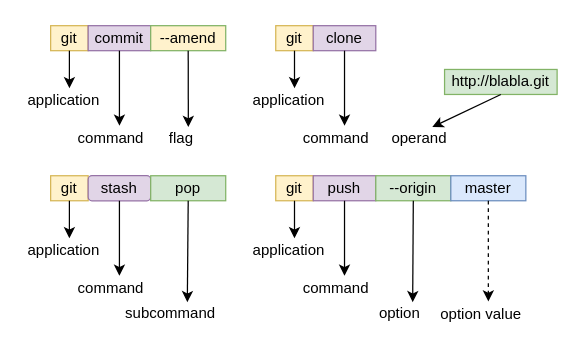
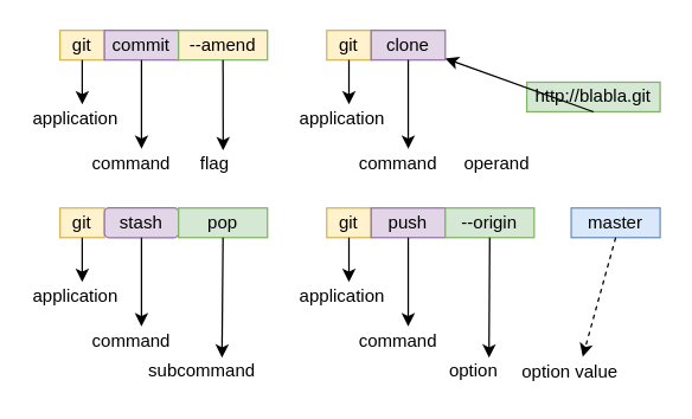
- <mxCell id="19" value="" style="endArrow=classic;html=1;strokeColor=#000000;exitX=0.5;exitY=1;exitDx=0;exitDy=0;entryX=0.57;entryY=0.055;entryDx=0;entryDy=0;entryPerimeter=0;" edge="1" parent="1" source="13" target="16"><mxGeometry width="50" height="50" relative="1" as="geometry"><mxPoint x="285" y="50" as="sourcePoint" /><mxPoint x="285" y="110" as="targetPoint" /></mxGeometry></mxCell>
+ <mxCell id="19" value="" style="endArrow=classic;html=1;strokeColor=#000000;exitX=0.5;exitY=1;exitDx=0;exitDy=0;" edge="1" parent="1" source="13" target="12"><mxGeometry width="50" height="50" relative="1" as="geometry"><mxPoint x="285" y="50" as="sourcePoint" /><mxPoint x="285" y="110" as="targetPoint" /></mxGeometry></mxCell>
- <mxCell id="38" value="master" style="rounded=0;whiteSpace=wrap;html=1;fillColor=#dae8fc;strokeColor=#6c8ebf;" vertex="1" parent="1"><mxGeometry x="360" y="140" width="60" height="20" as="geometry" /></mxCell>
+ <mxCell id="38" value="master" style="rounded=0;whiteSpace=wrap;html=1;fillColor=#dae8fc;strokeColor=#6c8ebf;" vertex="1" parent="1"><mxGeometry x="385" y="140" width="60" height="20" as="geometry" /></mxCell>
